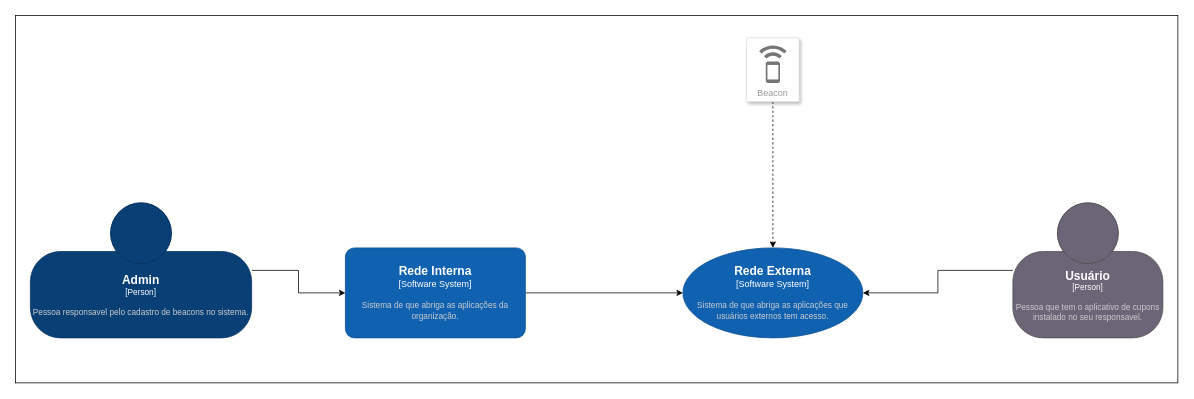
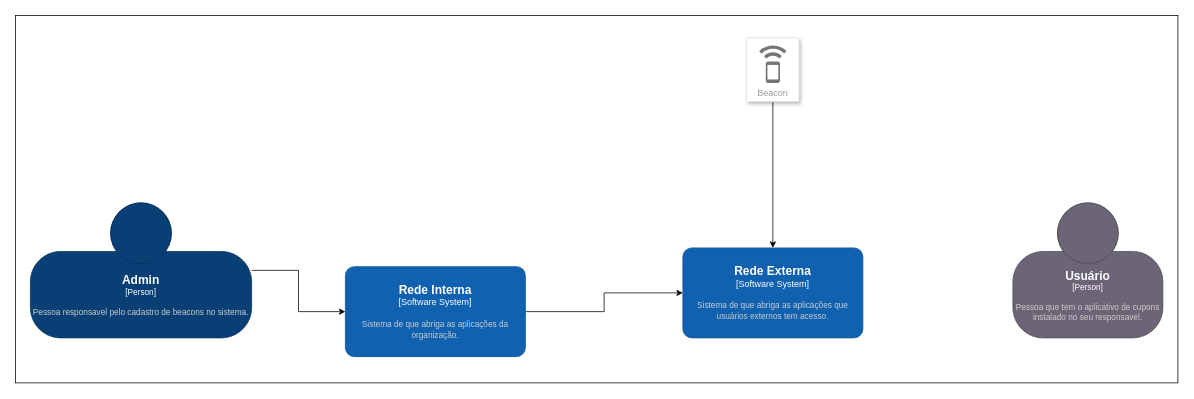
- <mxCell id="8" style="edgeStyle=orthogonalEdgeStyle;rounded=0;orthogonalLoop=1;jettySize=auto;html=1;dashed=1;" parent="1" source="9" target="7" edge="1"><mxGeometry relative="1" as="geometry" /></mxCell>
+ <mxCell id="8" style="edgeStyle=orthogonalEdgeStyle;rounded=0;orthogonalLoop=1;jettySize=auto;html=1;" parent="1" source="9" target="7" edge="1"><mxGeometry relative="1" as="geometry" /></mxCell>
- <mxCell id="11" style="edgeStyle=orthogonalEdgeStyle;rounded=0;orthogonalLoop=1;jettySize=auto;html=1;" parent="1" source="12" target="7" edge="1"><mxGeometry relative="1" as="geometry" /></mxCell>
- <mxCell id="6" value="&lt;font style=&quot;font-size: 16px&quot;&gt;&lt;b&gt;Rede Interna&lt;/b&gt;&lt;/font&gt;&lt;div&gt;[Software System]&lt;/div&gt;&lt;br&gt;&lt;div&gt;&lt;font style=&quot;font-size: 11px&quot;&gt;&lt;font color=&quot;#cccccc&quot;&gt;Sistema de que abriga as aplicações da organização.&lt;/font&gt;&lt;/div&gt;" style="rounded=1;whiteSpace=wrap;html=1;labelBackgroundColor=none;fillColor=#1061B0;fontColor=#ffffff;align=center;arcSize=10;strokeColor=#0D5091;metaEdit=1;resizable=0;points=[[0.25,0,0],[0.5,0,0],[0.75,0,0],[1,0.25,0],[1,0.5,0],[1,0.75,0],[0.75,1,0],[0.5,1,0],[0.25,1,0],[0,0.75,0],[0,0.5,0],[0,0.25,0]];" parent="1" vertex="1"><mxGeometry x="460" y="330" width="240" height="120" as="geometry" /></mxCell>
+ <mxCell id="6" value="&lt;font style=&quot;font-size: 16px&quot;&gt;&lt;b&gt;Rede Interna&lt;/b&gt;&lt;/font&gt;&lt;div&gt;[Software System]&lt;/div&gt;&lt;br&gt;&lt;div&gt;&lt;font style=&quot;font-size: 11px&quot;&gt;&lt;font color=&quot;#cccccc&quot;&gt;Sistema de que abriga as aplicações da organização.&lt;/font&gt;&lt;/div&gt;" style="rounded=1;whiteSpace=wrap;html=1;labelBackgroundColor=none;fillColor=#1061B0;fontColor=#ffffff;align=center;arcSize=10;strokeColor=#0D5091;metaEdit=1;resizable=0;points=[[0.25,0,0],[0.5,0,0],[0.75,0,0],[1,0.25,0],[1,0.5,0],[1,0.75,0],[0.75,1,0],[0.5,1,0],[0.25,1,0],[0,0.75,0],[0,0.5,0],[0,0.25,0]];" parent="1" vertex="1"><mxGeometry x="460" y="355" width="240" height="120" as="geometry" /></mxCell>
- <mxCell id="7" value="&lt;font style=&quot;font-size: 16px&quot;&gt;&lt;b&gt;Rede Externa&lt;/b&gt;&lt;/font&gt;&lt;div&gt;[Software System]&lt;/div&gt;&lt;br&gt;&lt;div&gt;&lt;font style=&quot;font-size: 11px&quot;&gt;&lt;font color=&quot;#cccccc&quot;&gt;Sistema de que abriga as aplicações que usuários externos tem acesso.&lt;/font&gt;&lt;/div&gt;" style="ellipse;whiteSpace=wrap;html=1;labelBackgroundColor=none;fillColor=#1061B0;fontColor=#ffffff;align=center;arcSize=10;strokeColor=#0D5091;metaEdit=1;resizable=0;points=[[0.25,0,0],[0.5,0,0],[0.75,0,0],[1,0.25,0],[1,0.5,0],[1,0.75,0],[0.75,1,0],[0.5,1,0],[0.25,1,0],[0,0.75,0],[0,0.5,0],[0,0.25,0]];" parent="1" vertex="1"><mxGeometry x="910" y="330" width="240" height="120" as="geometry" /></mxCell>
+ <mxCell id="7" value="&lt;font style=&quot;font-size: 16px&quot;&gt;&lt;b&gt;Rede Externa&lt;/b&gt;&lt;/font&gt;&lt;div&gt;[Software System]&lt;/div&gt;&lt;br&gt;&lt;div&gt;&lt;font style=&quot;font-size: 11px&quot;&gt;&lt;font color=&quot;#cccccc&quot;&gt;Sistema de que abriga as aplicações que usuários externos tem acesso.&lt;/font&gt;&lt;/div&gt;" style="rounded=1;whiteSpace=wrap;html=1;labelBackgroundColor=none;fillColor=#1061B0;fontColor=#ffffff;align=center;arcSize=10;strokeColor=#0D5091;metaEdit=1;resizable=0;points=[[0.25,0,0],[0.5,0,0],[0.75,0,0],[1,0.25,0],[1,0.5,0],[1,0.75,0],[0.75,1,0],[0.5,1,0],[0.25,1,0],[0,0.75,0],[0,0.5,0],[0,0.25,0]];" parent="1" vertex="1"><mxGeometry x="910" y="330" width="240" height="120" as="geometry" /></mxCell>
